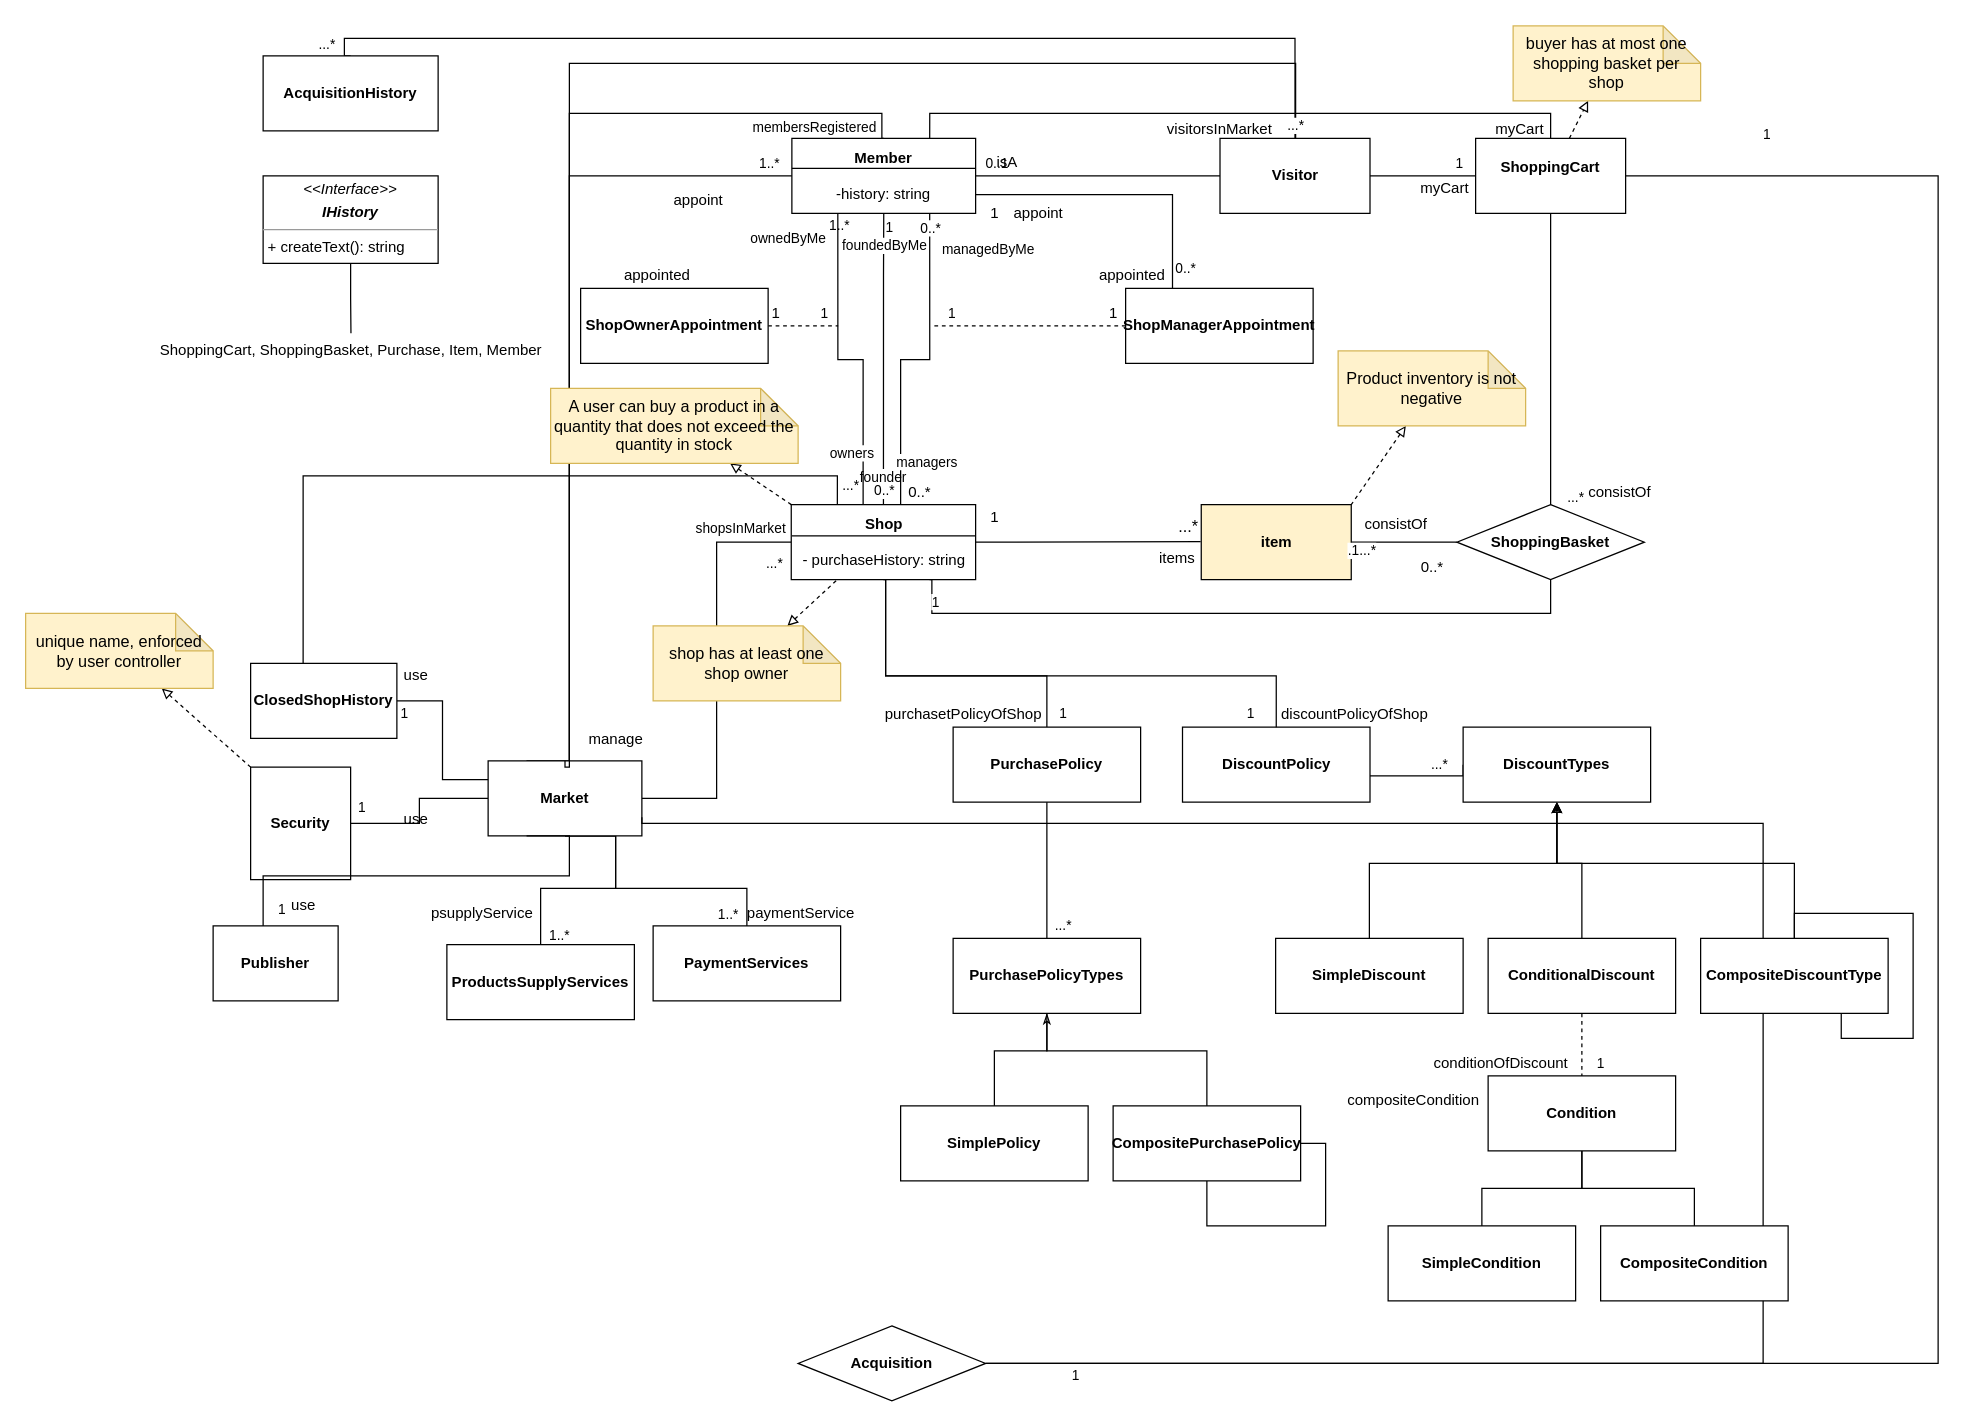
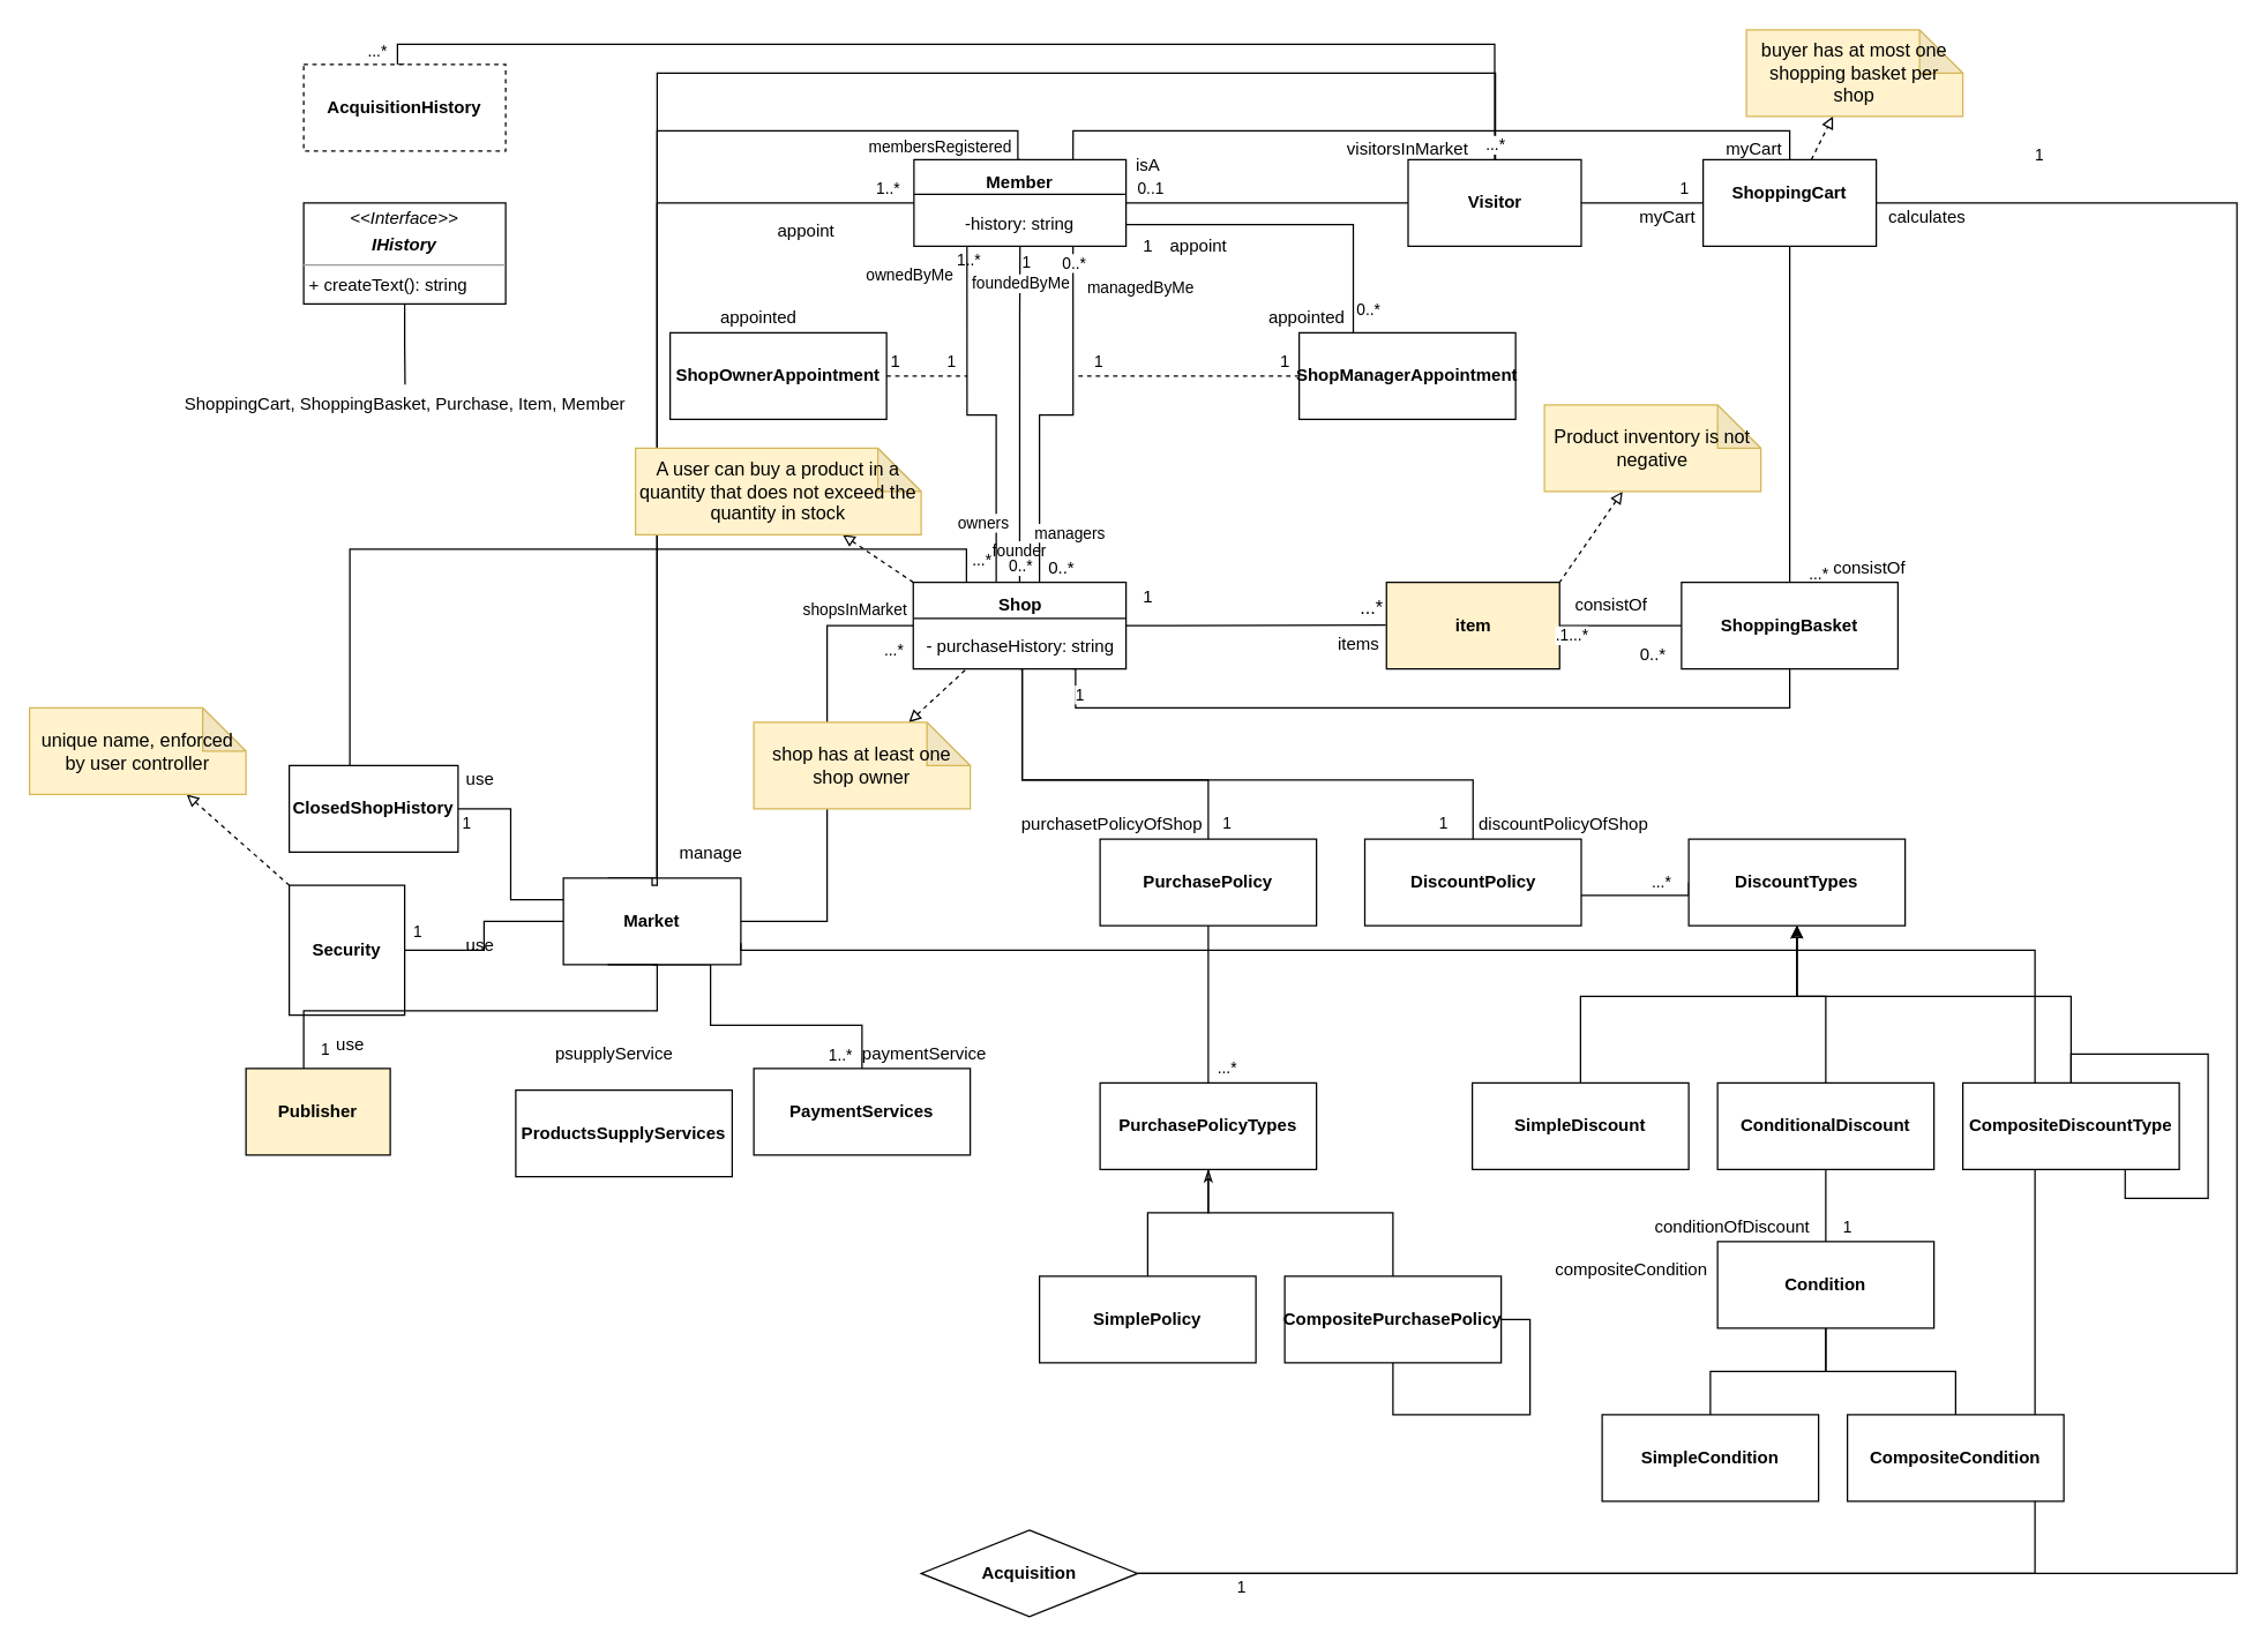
- <mxCell id="113" value="&lt;b&gt;AcquisitionHistory&lt;/b&gt;" style="rounded=0;whiteSpace=wrap;html=1;" parent="1" vertex="1"><mxGeometry x="210" y="44" width="140" height="60" as="geometry" /></mxCell>
+ <mxCell id="113" value="&lt;b&gt;AcquisitionHistory&lt;/b&gt;" style="rounded=0;whiteSpace=wrap;html=1;dashed=1;" parent="1" vertex="1"><mxGeometry x="210" y="44" width="140" height="60" as="geometry" /></mxCell>
- <mxCell id="97" value="isA" style="text;html=1;align=center;verticalAlign=middle;resizable=0;points=[];autosize=1;strokeColor=none;fillColor=none;" parent="1" vertex="1"><mxGeometry x="790" y="119" width="30" height="20" as="geometry" /></mxCell>
+ <mxCell id="97" value="isA" style="text;html=1;align=center;verticalAlign=middle;resizable=0;points=[];autosize=1;strokeColor=none;fillColor=none;" parent="1" vertex="1"><mxGeometry x="780" y="104" width="30" height="20" as="geometry" /></mxCell>
+ <mxCell id="112" value="calculates" style="text;html=1;align=center;verticalAlign=middle;resizable=0;points=[];autosize=1;strokeColor=none;fillColor=none;" parent="1" vertex="1"><mxGeometry x="1300" y="140" width="70" height="20" as="geometry" /></mxCell>
- <mxCell id="18" value="ShoppingBasket" style="rhombus;whiteSpace=wrap;html=1;fontStyle=1;" parent="1" vertex="1"><mxGeometry x="1165" y="403" width="150" height="60" as="geometry" /></mxCell>
+ <mxCell id="18" value="ShoppingBasket" style="rounded=0;whiteSpace=wrap;html=1;fontStyle=1" parent="1" vertex="1"><mxGeometry x="1165" y="403" width="150" height="60" as="geometry" /></mxCell>
- <mxCell id="2" value="1..*" style="edgeStyle=orthogonalEdgeStyle;rounded=0;orthogonalLoop=1;jettySize=auto;html=1;entryX=0.5;entryY=0;entryDx=0;entryDy=0;exitX=0.5;exitY=1;exitDx=0;exitDy=0;endArrow=none;endFill=0;" parent="1" source="34" target="49" edge="1"><mxGeometry x="0.919" y="15" relative="1" as="geometry"><mxPoint x="420" y="450" as="sourcePoint" /><mxPoint x="290" y="550" as="targetPoint" /><Array as="points"><mxPoint x="492" y="710" /><mxPoint x="432" y="710" /></Array><mxPoint as="offset" /></mxGeometry></mxCell>
- <mxCell id="104" value="psupplyService" style="text;html=1;align=center;verticalAlign=middle;resizable=0;points=[];autosize=1;strokeColor=none;fillColor=none;" parent="1" vertex="1"><mxGeometry x="335" y="720" width="100" height="20" as="geometry" /></mxCell>
+ <mxCell id="104" value="psupplyService" style="text;html=1;align=center;verticalAlign=middle;resizable=0;points=[];autosize=1;strokeColor=none;fillColor=none;" parent="1" vertex="1"><mxGeometry x="375" y="720" width="100" height="20" as="geometry" /></mxCell>
- <mxCell id="80" value="&lt;span style=&quot;font-weight: 700&quot;&gt;Publisher&lt;/span&gt;" style="rounded=0;whiteSpace=wrap;html=1;" parent="1" vertex="1"><mxGeometry x="170" y="740" width="100" height="60" as="geometry" /></mxCell>
+ <mxCell id="80" value="&lt;span style=&quot;font-weight: 700&quot;&gt;Publisher&lt;/span&gt;" style="rounded=0;whiteSpace=wrap;html=1;fillColor=#fff2cc;" parent="1" vertex="1"><mxGeometry x="170" y="740" width="100" height="60" as="geometry" /></mxCell>
- <mxCell id="98" value="1" style="edgeStyle=orthogonalEdgeStyle;rounded=0;orthogonalLoop=1;jettySize=auto;html=1;startArrow=none;startFill=0;endArrow=none;endFill=0;dashed=1;" parent="1" source="99" target="101" edge="1"><mxGeometry x="0.6" y="15" relative="1" as="geometry"><mxPoint as="offset" /></mxGeometry></mxCell>
+ <mxCell id="98" value="1" style="edgeStyle=orthogonalEdgeStyle;rounded=0;orthogonalLoop=1;jettySize=auto;html=1;startArrow=none;startFill=0;endArrow=none;endFill=0;" parent="1" source="99" target="101" edge="1"><mxGeometry x="0.6" y="15" relative="1" as="geometry"><mxPoint as="offset" /></mxGeometry></mxCell>
